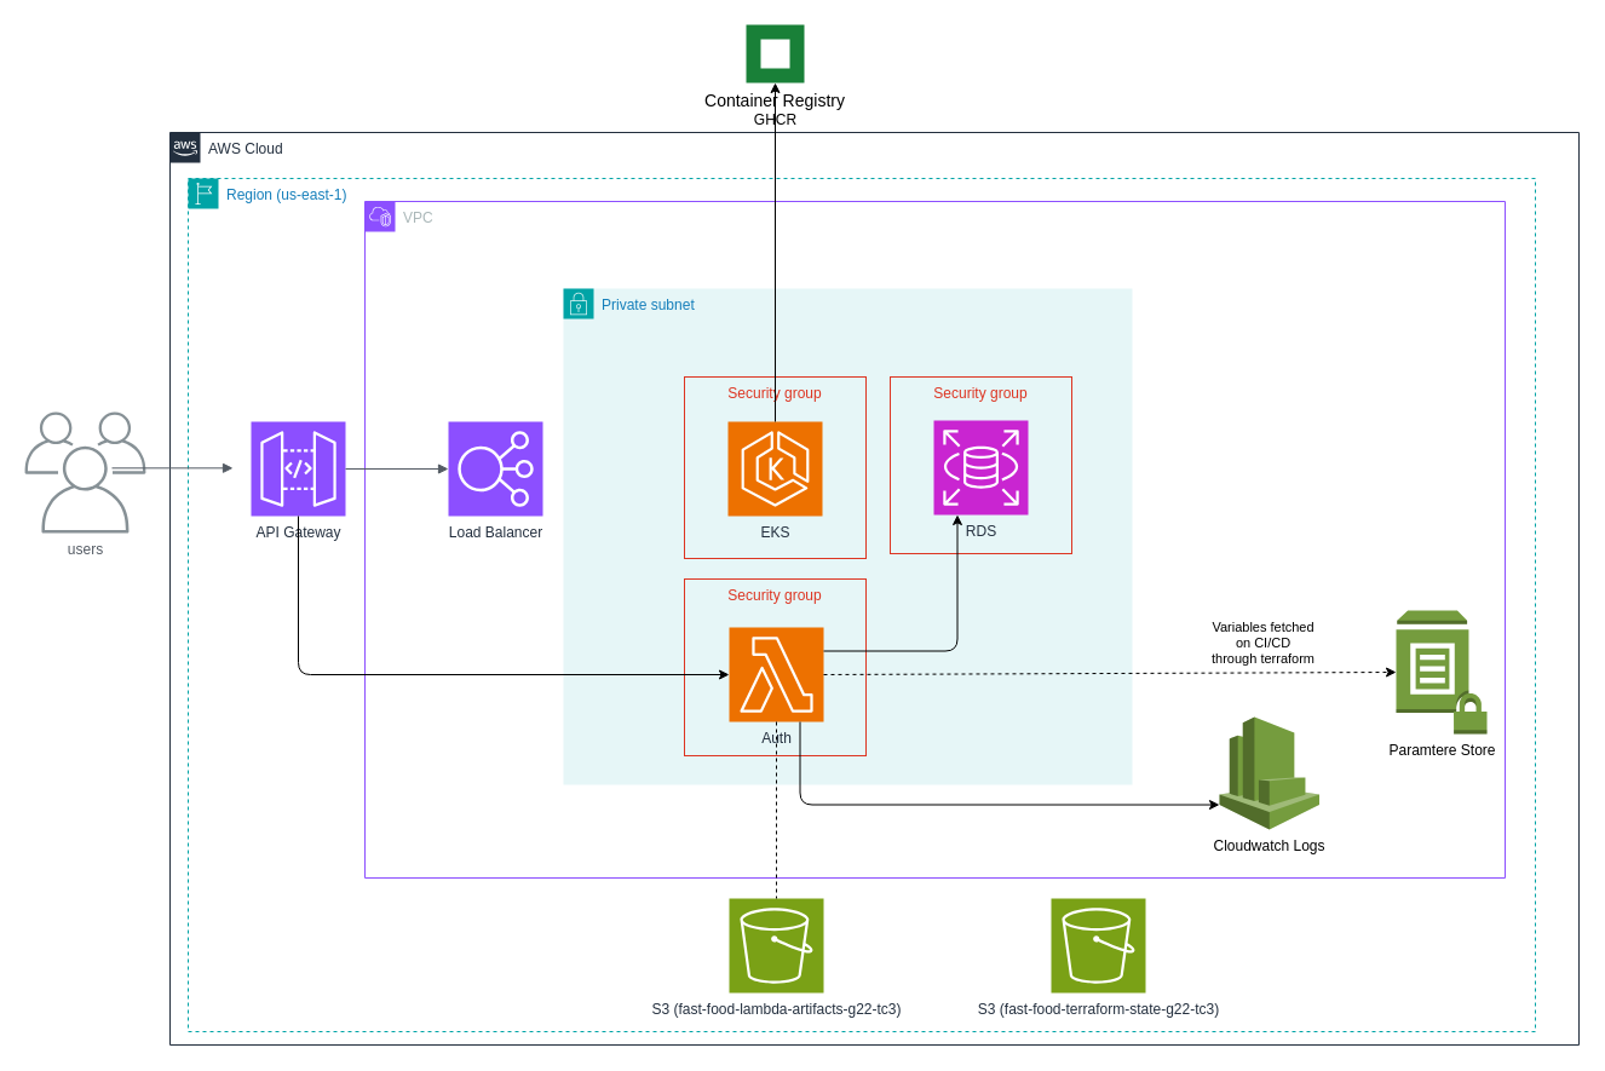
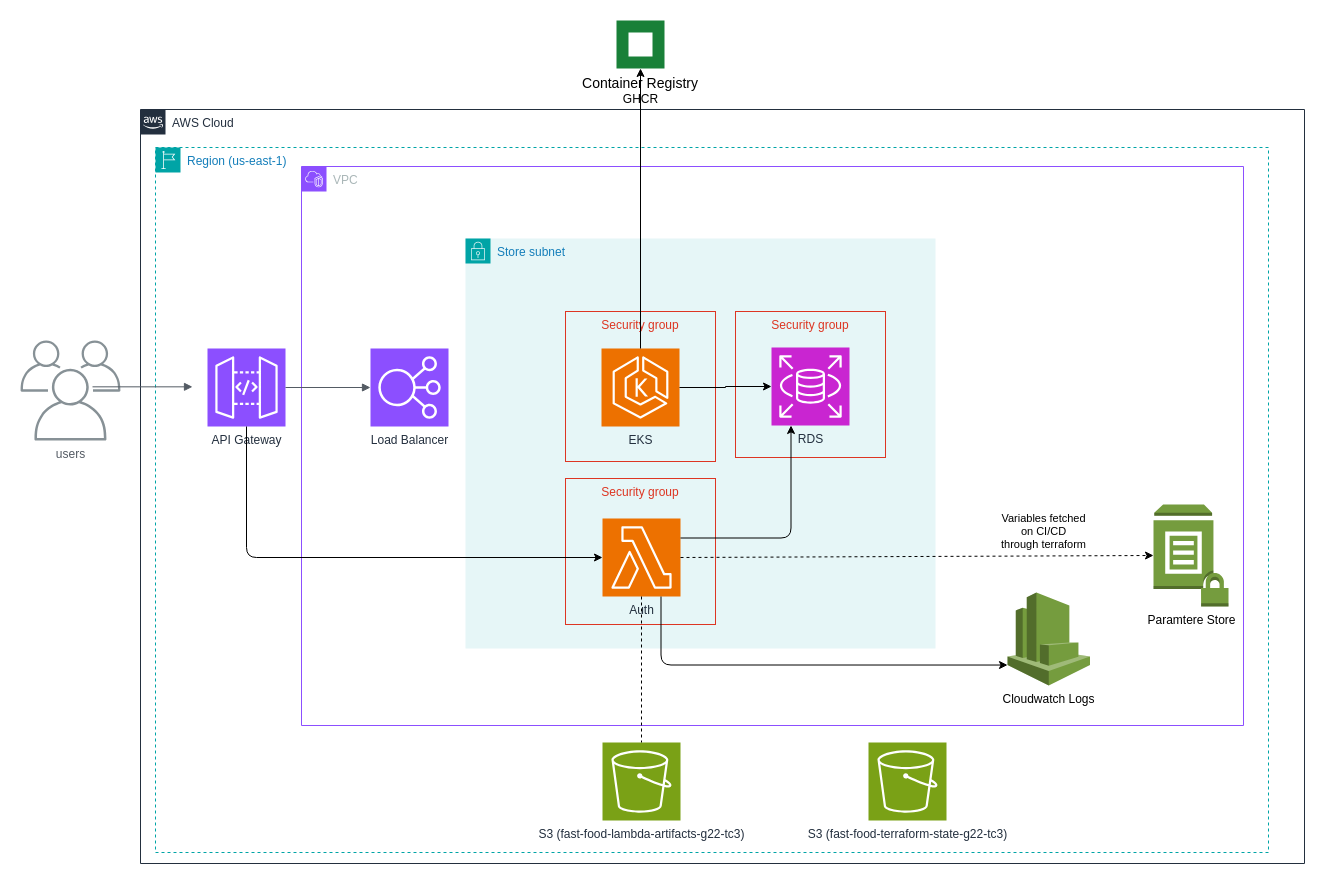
- <mxCell id="6" value="Private subnet" style="points=[[0,0],[0.25,0],[0.5,0],[0.75,0],[1,0],[1,0.25],[1,0.5],[1,0.75],[1,1],[0.75,1],[0.5,1],[0.25,1],[0,1],[0,0.75],[0,0.5],[0,0.25]];outlineConnect=0;gradientColor=none;html=1;whiteSpace=wrap;fontSize=12;fontStyle=0;container=1;pointerEvents=0;collapsible=0;recursiveResize=0;shape=mxgraph.aws4.group;grIcon=mxgraph.aws4.group_security_group;grStroke=0;strokeColor=#00A4A6;fillColor=#E6F6F7;verticalAlign=top;align=left;spacingLeft=30;fontColor=#147EBA;dashed=0;" parent="5" vertex="1"><mxGeometry x="164" y="72" width="470" height="410" as="geometry" /></mxCell>
+ <mxCell id="6" value="Store subnet" style="points=[[0,0],[0.25,0],[0.5,0],[0.75,0],[1,0],[1,0.25],[1,0.5],[1,0.75],[1,1],[0.75,1],[0.5,1],[0.25,1],[0,1],[0,0.75],[0,0.5],[0,0.25]];outlineConnect=0;gradientColor=none;html=1;whiteSpace=wrap;fontSize=12;fontStyle=0;container=1;pointerEvents=0;collapsible=0;recursiveResize=0;shape=mxgraph.aws4.group;grIcon=mxgraph.aws4.group_security_group;grStroke=0;strokeColor=#00A4A6;fillColor=#E6F6F7;verticalAlign=top;align=left;spacingLeft=30;fontColor=#147EBA;dashed=0;" parent="5" vertex="1"><mxGeometry x="164" y="72" width="470" height="410" as="geometry" /></mxCell>
+ <mxCell id="14" style="edgeStyle=orthogonalEdgeStyle;rounded=0;orthogonalLoop=1;jettySize=auto;html=1;" parent="6" source="13" target="9" edge="1"><mxGeometry relative="1" as="geometry" /></mxCell>
